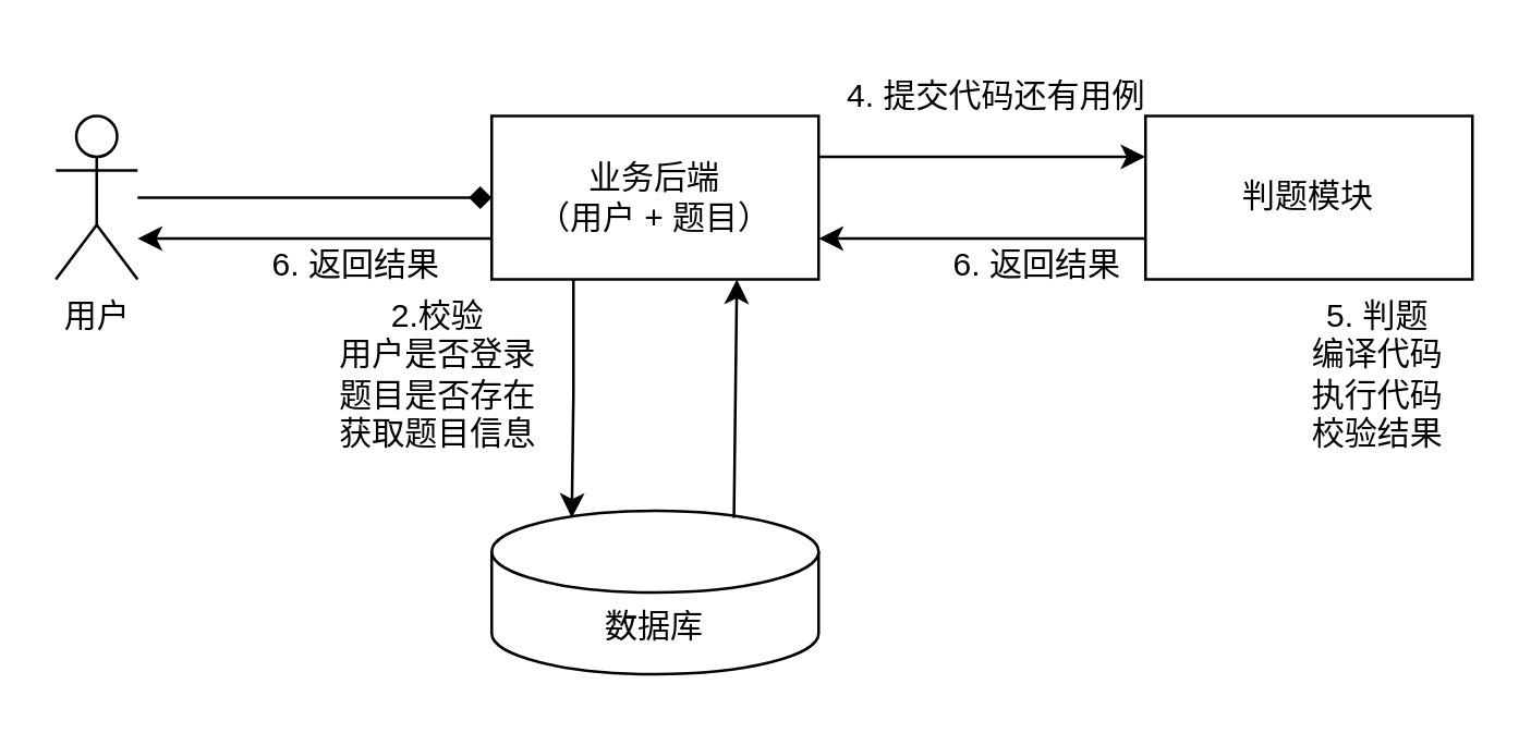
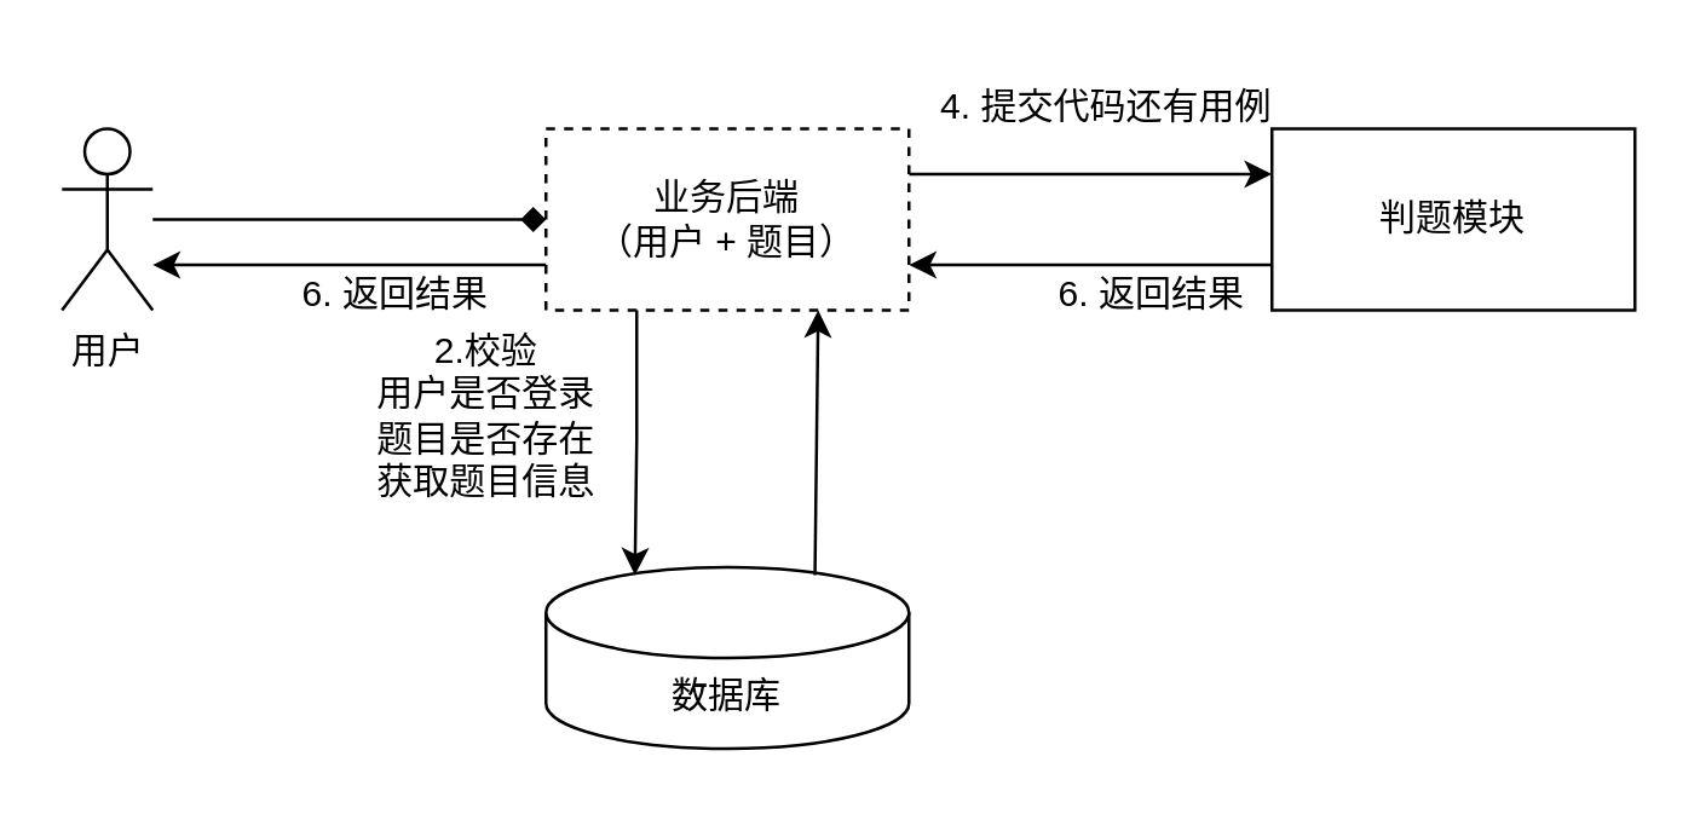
- <mxCell id="5" value="业务后端&lt;div&gt;（用户 + 题目）&lt;/div&gt;" style="rounded=0;whiteSpace=wrap;html=1;" vertex="1" parent="1"><mxGeometry x="180" y="42" width="120" height="60" as="geometry" /></mxCell>
+ <mxCell id="5" value="业务后端&lt;div&gt;（用户 + 题目）&lt;/div&gt;" style="rounded=0;whiteSpace=wrap;html=1;dashed=1;" vertex="1" parent="1"><mxGeometry x="180" y="42" width="120" height="60" as="geometry" /></mxCell>
- <mxCell id="13" value="5. 判题&lt;div&gt;编译代码&lt;/div&gt;&lt;div&gt;执行代码&lt;/div&gt;&lt;div&gt;校验结果&lt;/div&gt;" style="text;html=1;align=center;verticalAlign=middle;resizable=0;points=[];autosize=1;strokeColor=none;fillColor=none;" vertex="1" parent="1"><mxGeometry x="470" y="102" width="70" height="70" as="geometry" /></mxCell>
